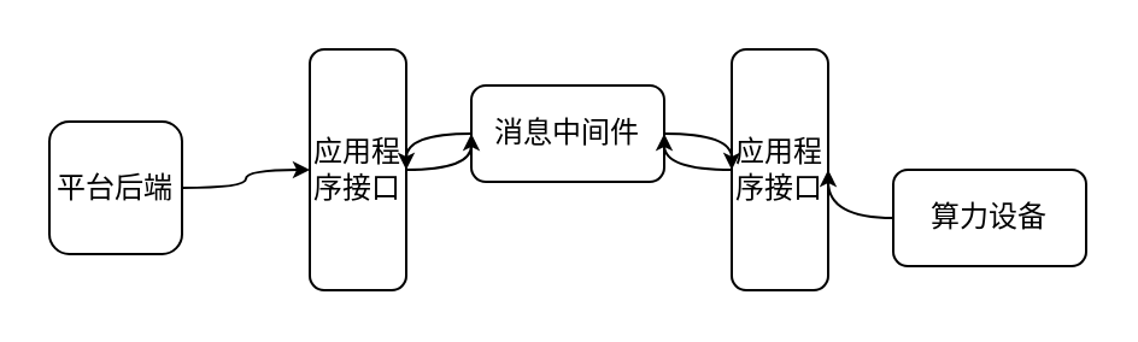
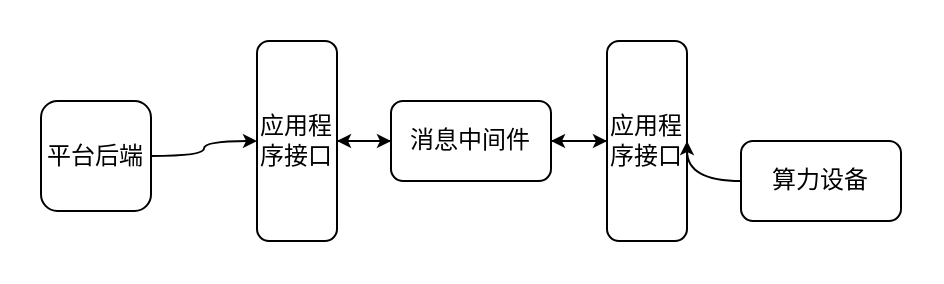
- <mxCell id="8" value="消息中间件" style="rounded=1;whiteSpace=wrap;html=1;fontFamily=Times New Roman;" parent="1" vertex="1"><mxGeometry x="195" y="35" width="80" height="40" as="geometry" /></mxCell>
+ <mxCell id="8" value="消息中间件" style="rounded=1;whiteSpace=wrap;html=1;fontFamily=Times New Roman;" parent="1" vertex="1"><mxGeometry x="195" y="50" width="80" height="40" as="geometry" /></mxCell>
